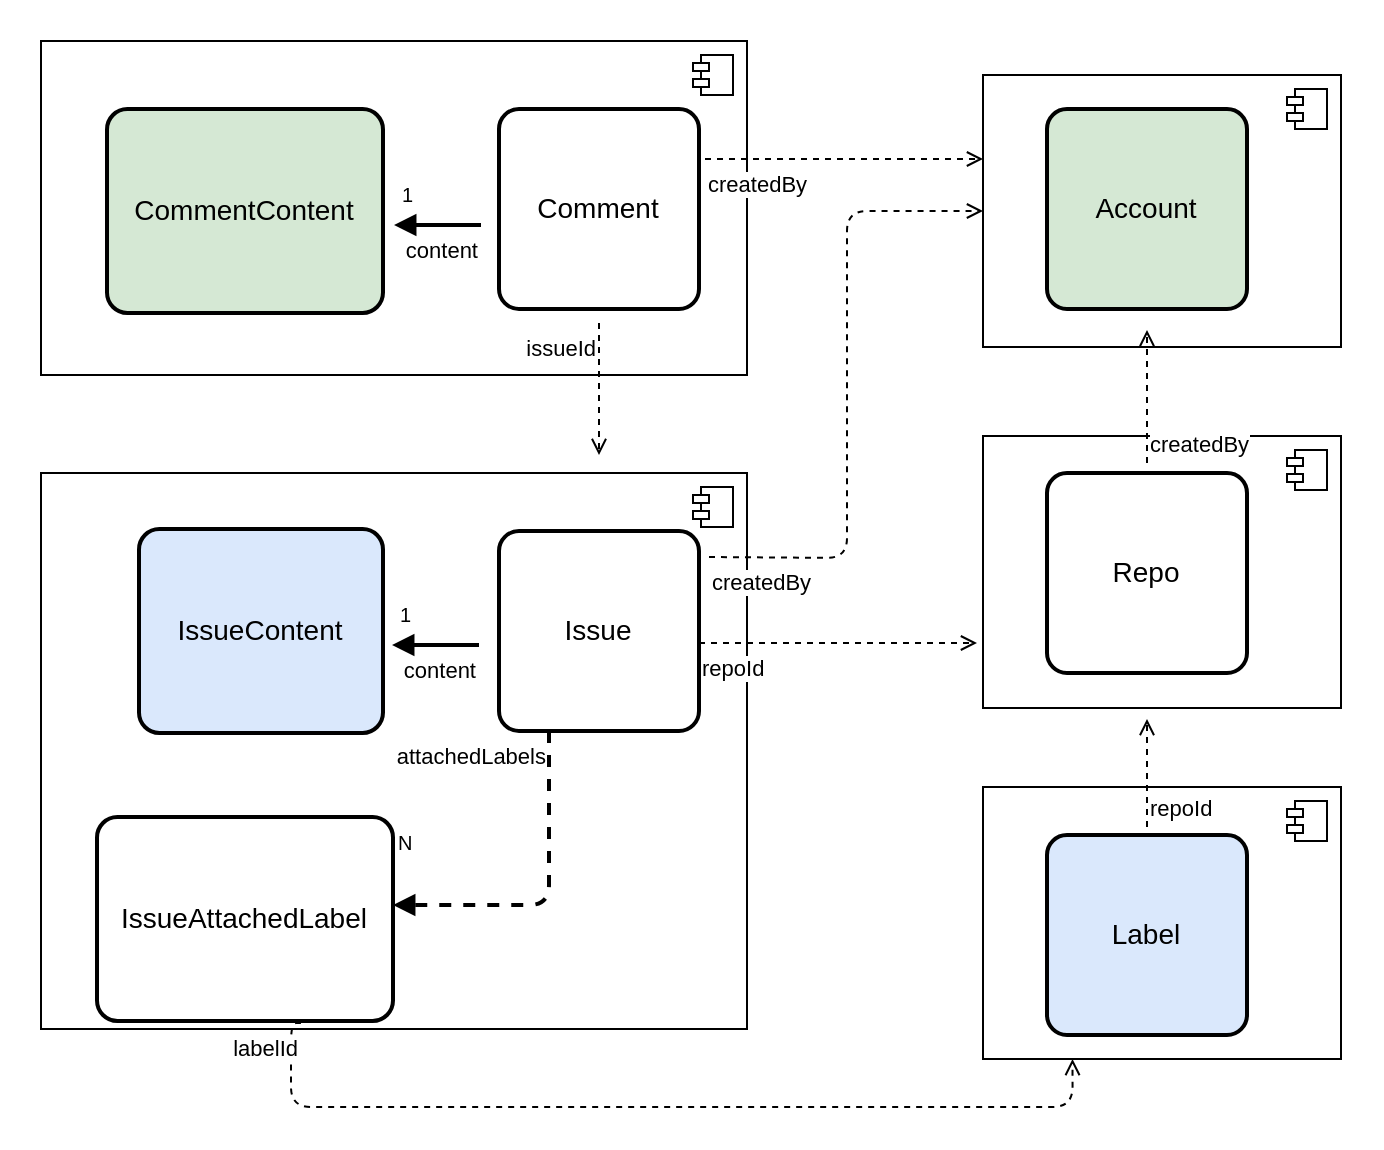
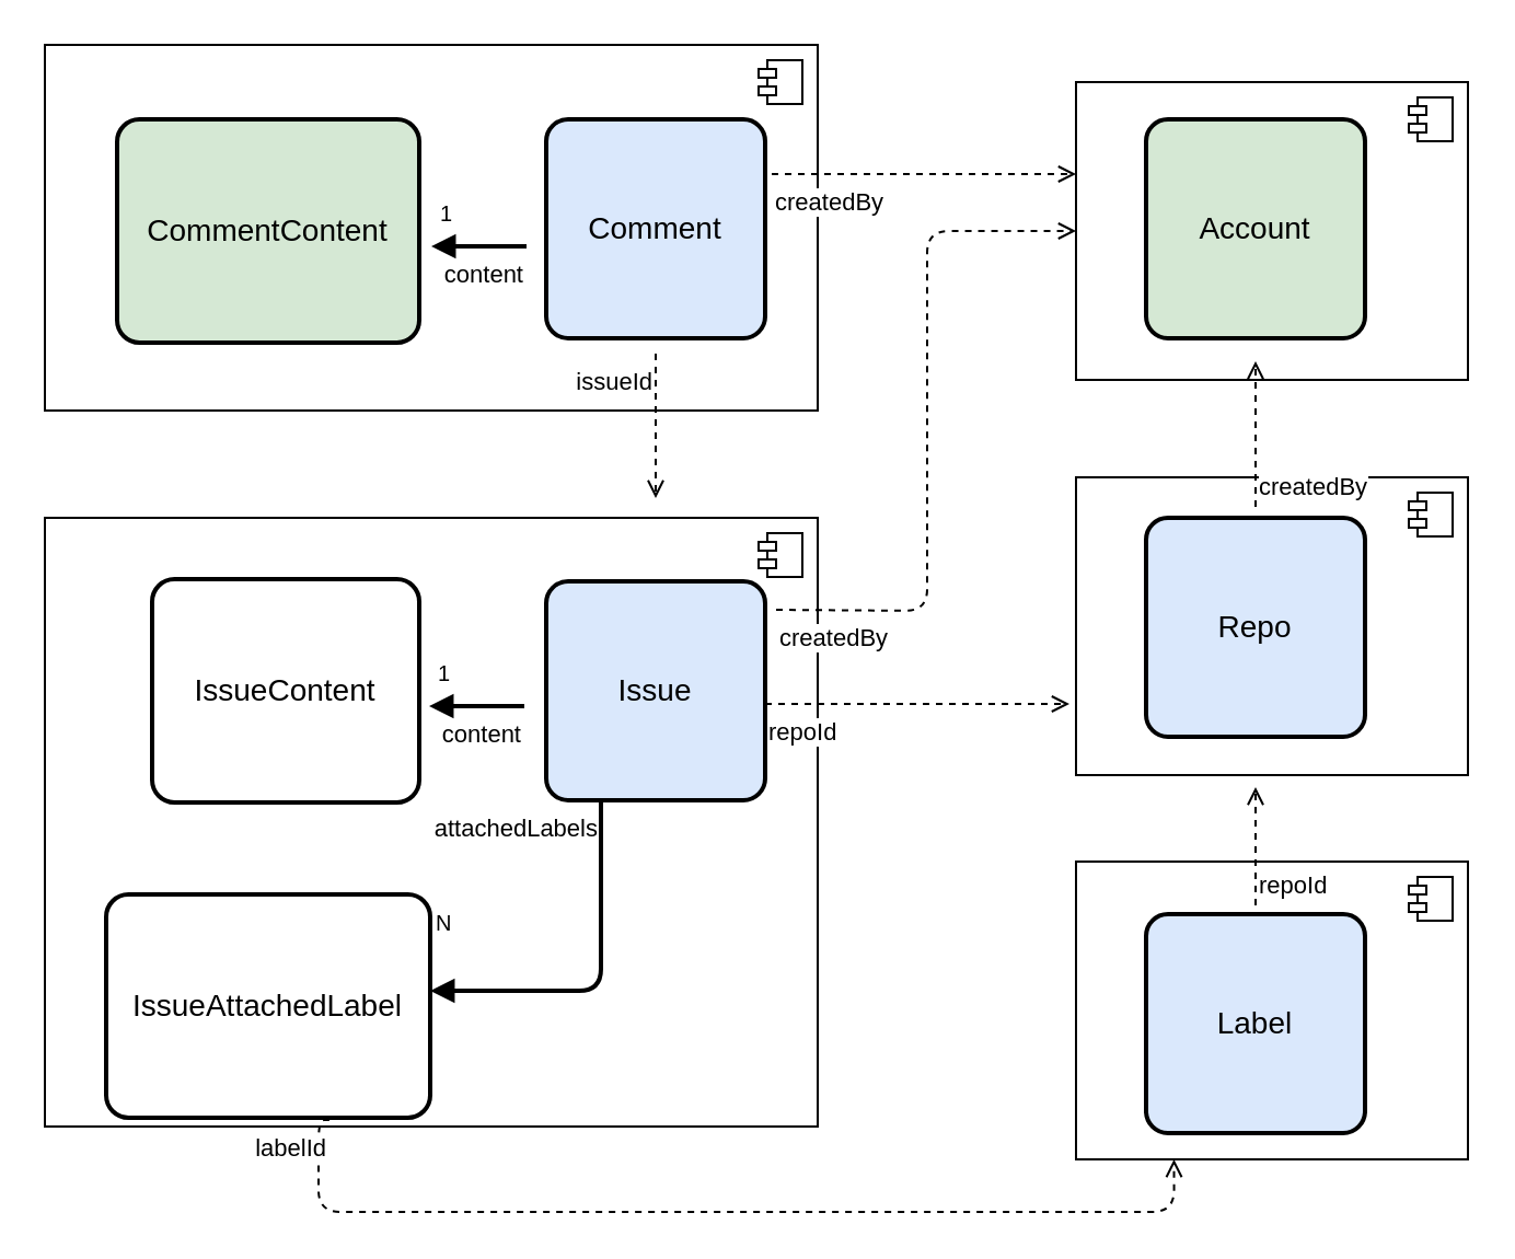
- <mxCell id="16" value="Comment" style="strokeWidth=2;rounded=1;arcSize=10;whiteSpace=wrap;html=1;align=center;fontSize=14;" vertex="1" parent="1"><mxGeometry x="249" y="54" width="100" height="100" as="geometry" /></mxCell>
+ <mxCell id="16" value="Comment" style="strokeWidth=2;rounded=1;arcSize=10;whiteSpace=wrap;html=1;align=center;fontSize=14;fillColor=#dae8fc;" vertex="1" parent="1"><mxGeometry x="249" y="54" width="100" height="100" as="geometry" /></mxCell>
- <mxCell id="18" value="Repo" style="strokeWidth=2;rounded=1;arcSize=10;whiteSpace=wrap;html=1;align=center;fontSize=14;" vertex="1" parent="1"><mxGeometry x="523" y="236" width="100" height="100" as="geometry" /></mxCell>
+ <mxCell id="18" value="Repo" style="strokeWidth=2;rounded=1;arcSize=10;whiteSpace=wrap;html=1;align=center;fontSize=14;fillColor=#dae8fc;" vertex="1" parent="1"><mxGeometry x="523" y="236" width="100" height="100" as="geometry" /></mxCell>
- <mxCell id="14" value="IssueContent" style="strokeWidth=2;rounded=1;arcSize=10;whiteSpace=wrap;html=1;align=center;fontSize=14;fillColor=#dae8fc;" vertex="1" parent="1"><mxGeometry x="69" y="264" width="122" height="102" as="geometry" /></mxCell>
+ <mxCell id="14" value="IssueContent" style="strokeWidth=2;rounded=1;arcSize=10;whiteSpace=wrap;html=1;align=center;fontSize=14;" vertex="1" parent="1"><mxGeometry x="69" y="264" width="122" height="102" as="geometry" /></mxCell>
- <mxCell id="12" value="Issue" style="strokeWidth=2;rounded=1;arcSize=10;whiteSpace=wrap;html=1;align=center;fontSize=14;" vertex="1" parent="1"><mxGeometry x="249" y="265" width="100" height="100" as="geometry" /></mxCell>
+ <mxCell id="12" value="Issue" style="strokeWidth=2;rounded=1;arcSize=10;whiteSpace=wrap;html=1;align=center;fontSize=14;fillColor=#dae8fc;" vertex="1" parent="1"><mxGeometry x="249" y="265" width="100" height="100" as="geometry" /></mxCell>
- <mxCell id="24" value="attachedLabels" style="endArrow=block;endFill=1;html=1;edgeStyle=orthogonalEdgeStyle;align=right;verticalAlign=top;strokeWidth=2;exitX=0.25;exitY=1;exitDx=0;exitDy=0;entryX=1;entryY=0.431;entryDx=0;entryDy=0;entryPerimeter=0;labelPosition=left;verticalLabelPosition=bottom;dashed=1;" edge="1" parent="1" source="12" target="13"><mxGeometry x="-1" relative="1" as="geometry"><mxPoint x="224" y="533" as="sourcePoint" /><mxPoint x="180.5" y="533" as="targetPoint" /></mxGeometry></mxCell>
+ <mxCell id="24" value="attachedLabels" style="endArrow=block;endFill=1;html=1;edgeStyle=orthogonalEdgeStyle;align=right;verticalAlign=top;strokeWidth=2;exitX=0.25;exitY=1;exitDx=0;exitDy=0;entryX=1;entryY=0.431;entryDx=0;entryDy=0;entryPerimeter=0;labelPosition=left;verticalLabelPosition=bottom;" edge="1" parent="1" source="12" target="13"><mxGeometry x="-1" relative="1" as="geometry"><mxPoint x="224" y="533" as="sourcePoint" /><mxPoint x="180.5" y="533" as="targetPoint" /></mxGeometry></mxCell>
